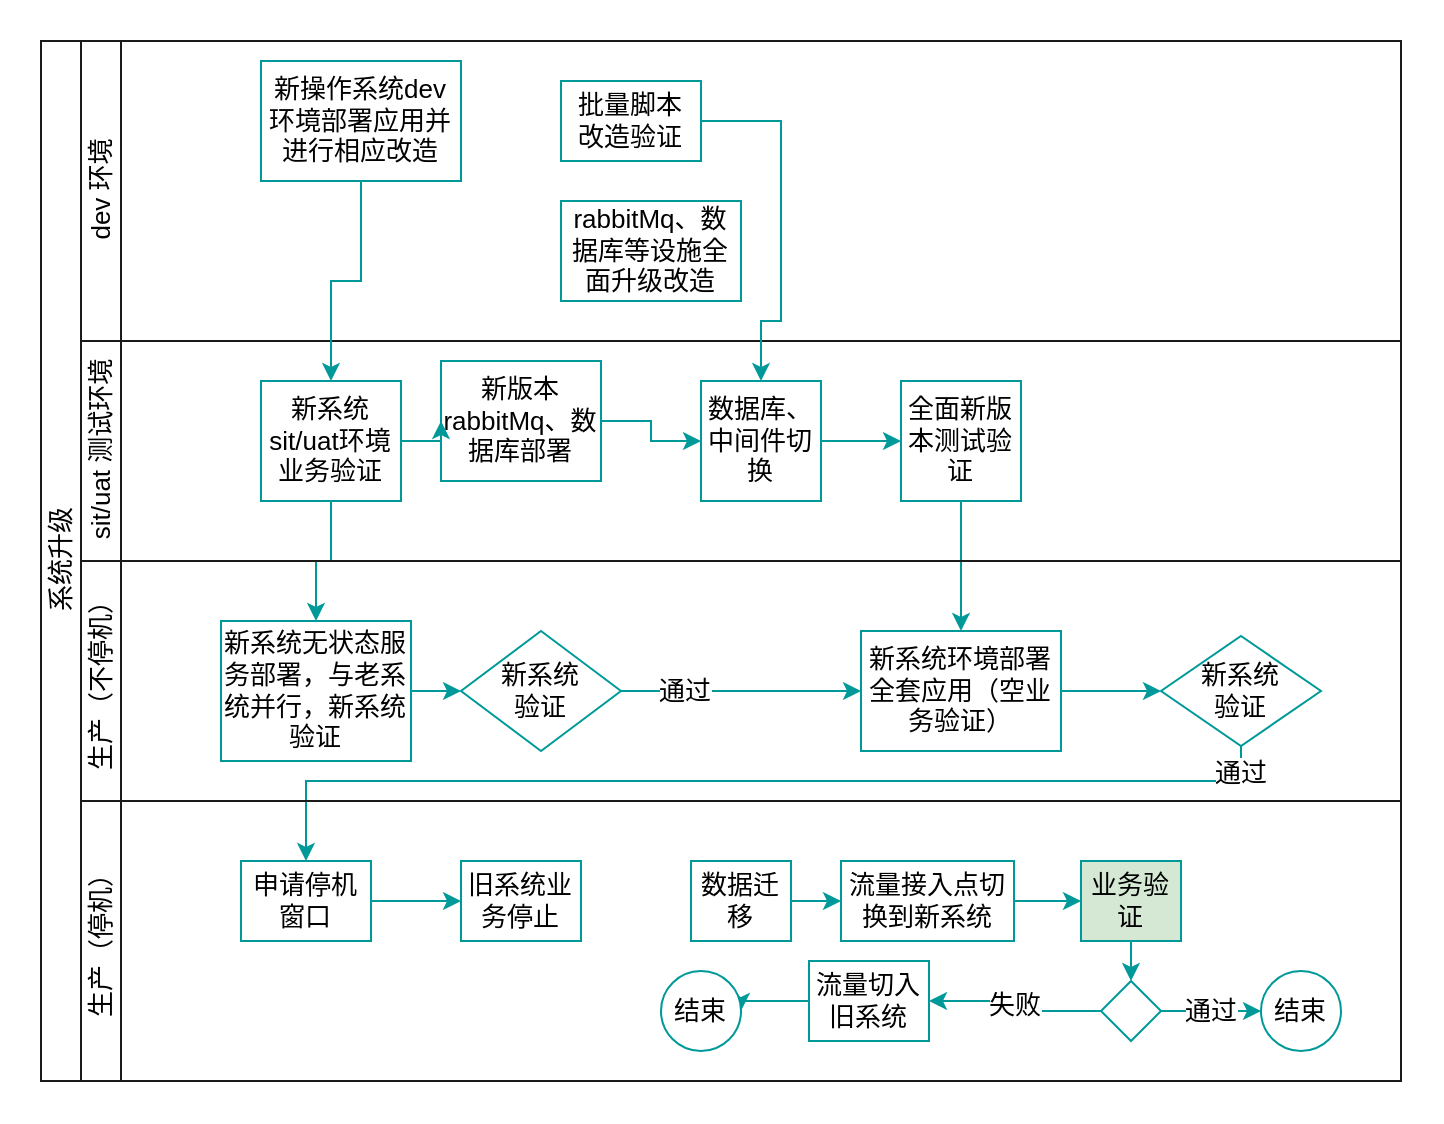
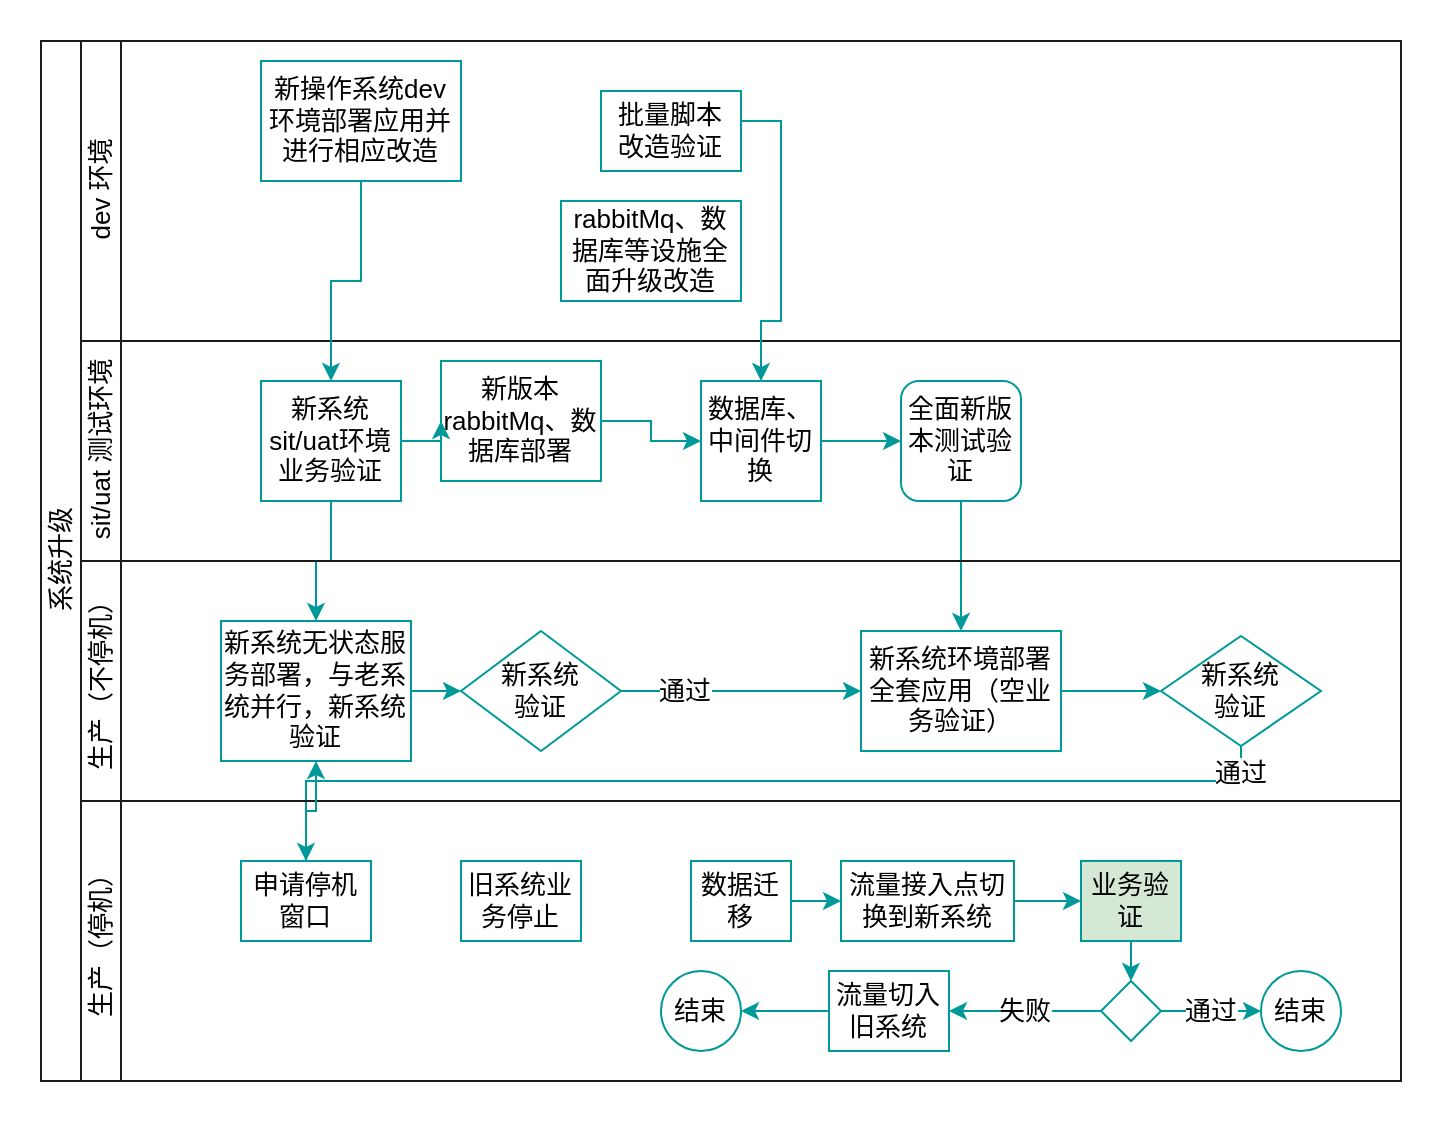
- <mxCell id="6" value="&lt;div style=&quot;font-size: 13px;&quot;&gt;批量脚本&lt;/div&gt;&lt;div style=&quot;font-size: 13px;&quot;&gt;改造验证&lt;/div&gt;" style="rounded=0;whiteSpace=wrap;html=1;fontFamily=Helvetica;fontSize=13;fontColor=#000000;align=center;fontStyle=0;strokeColor=#009999;" parent="3" vertex="1"><mxGeometry x="240" y="20" width="70" height="40" as="geometry" /></mxCell>
+ <mxCell id="6" value="&lt;div style=&quot;font-size: 13px;&quot;&gt;批量脚本&lt;/div&gt;&lt;div style=&quot;font-size: 13px;&quot;&gt;改造验证&lt;/div&gt;" style="rounded=0;whiteSpace=wrap;html=1;fontFamily=Helvetica;fontSize=13;fontColor=#000000;align=center;fontStyle=0;strokeColor=#009999;" parent="3" vertex="1"><mxGeometry x="260" y="25" width="70" height="40" as="geometry" /></mxCell>
- <mxCell id="13" value="全面新版本测试验证" style="rounded=0;whiteSpace=wrap;html=1;fontFamily=Helvetica;fontSize=13;fontColor=#000000;align=center;fontStyle=0;strokeColor=#009999;" parent="7" vertex="1"><mxGeometry x="410" y="20" width="60" height="60" as="geometry" /></mxCell>
+ <mxCell id="13" value="全面新版本测试验证" style="whiteSpace=wrap;html=1;fontFamily=Helvetica;fontSize=13;fontColor=#000000;align=center;fontStyle=0;strokeColor=#009999;rounded=1;" parent="7" vertex="1"><mxGeometry x="410" y="20" width="60" height="60" as="geometry" /></mxCell>
- <mxCell id="31" value="" style="edgeStyle=orthogonalEdgeStyle;rounded=0;orthogonalLoop=1;jettySize=auto;html=1;startArrow=none;startFill=0;strokeColor=#009999;fontSize=13;" parent="28" source="29" target="30" edge="1"><mxGeometry relative="1" as="geometry" /></mxCell>
+ <mxCell id="31" value="" style="edgeStyle=orthogonalEdgeStyle;rounded=0;orthogonalLoop=1;jettySize=auto;html=1;startArrow=none;startFill=0;strokeColor=#009999;fontSize=13;" parent="28" source="29" target="21" edge="1"><mxGeometry relative="1" as="geometry" /></mxCell>
- <mxCell id="43" value="流量切入旧系统" style="rounded=0;whiteSpace=wrap;html=1;fontFamily=Helvetica;fontSize=13;fontColor=#000000;align=center;fontStyle=0;strokeColor=#009999;" parent="28" vertex="1"><mxGeometry x="364" y="80" width="60" height="40" as="geometry" /></mxCell>
+ <mxCell id="43" value="流量切入旧系统" style="rounded=0;whiteSpace=wrap;html=1;fontFamily=Helvetica;fontSize=13;fontColor=#000000;align=center;fontStyle=0;strokeColor=#009999;" parent="28" vertex="1"><mxGeometry x="374" y="85" width="60" height="40" as="geometry" /></mxCell>
